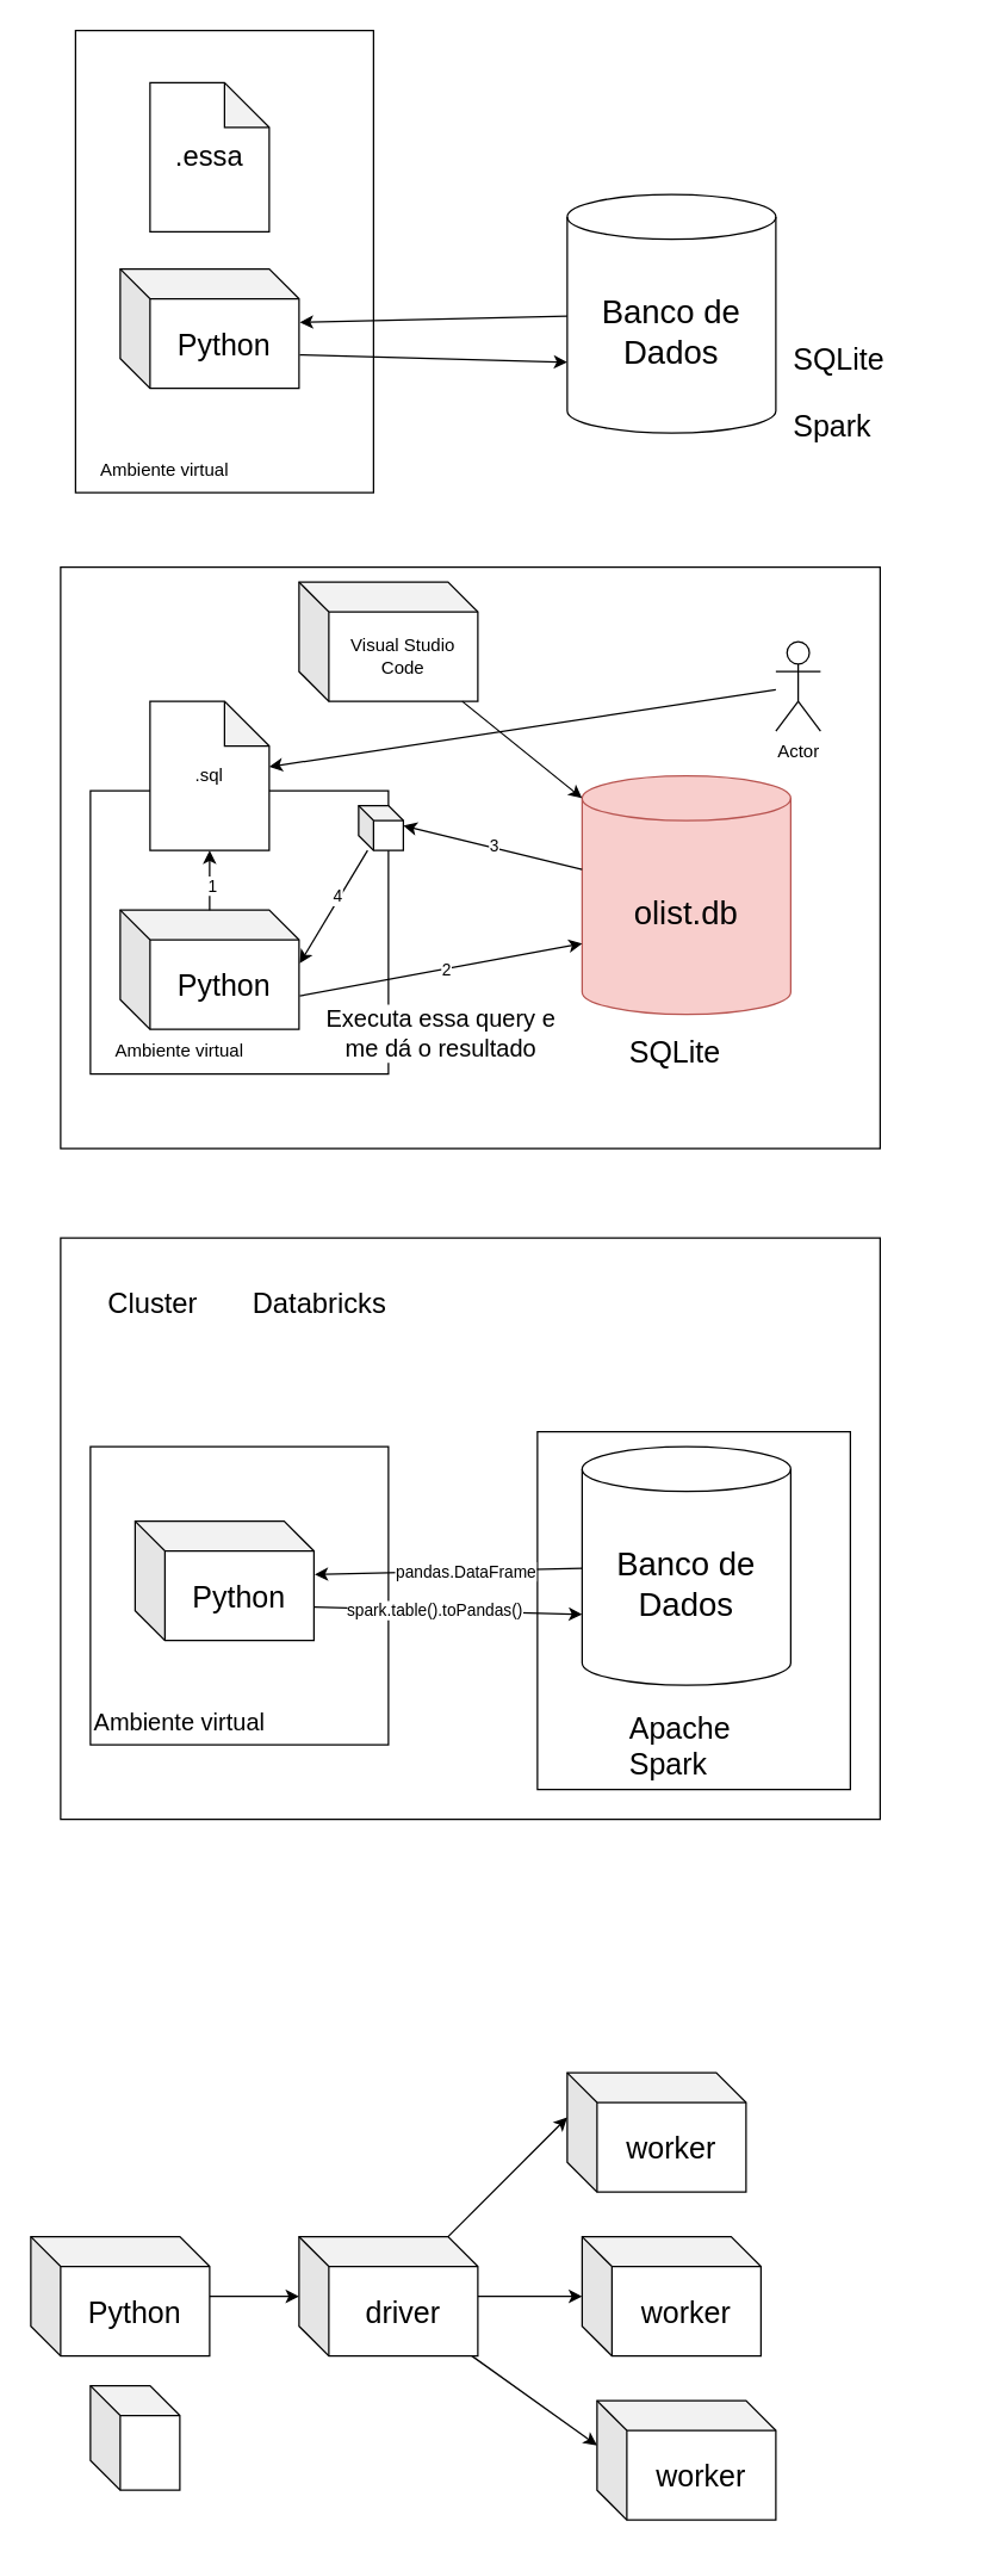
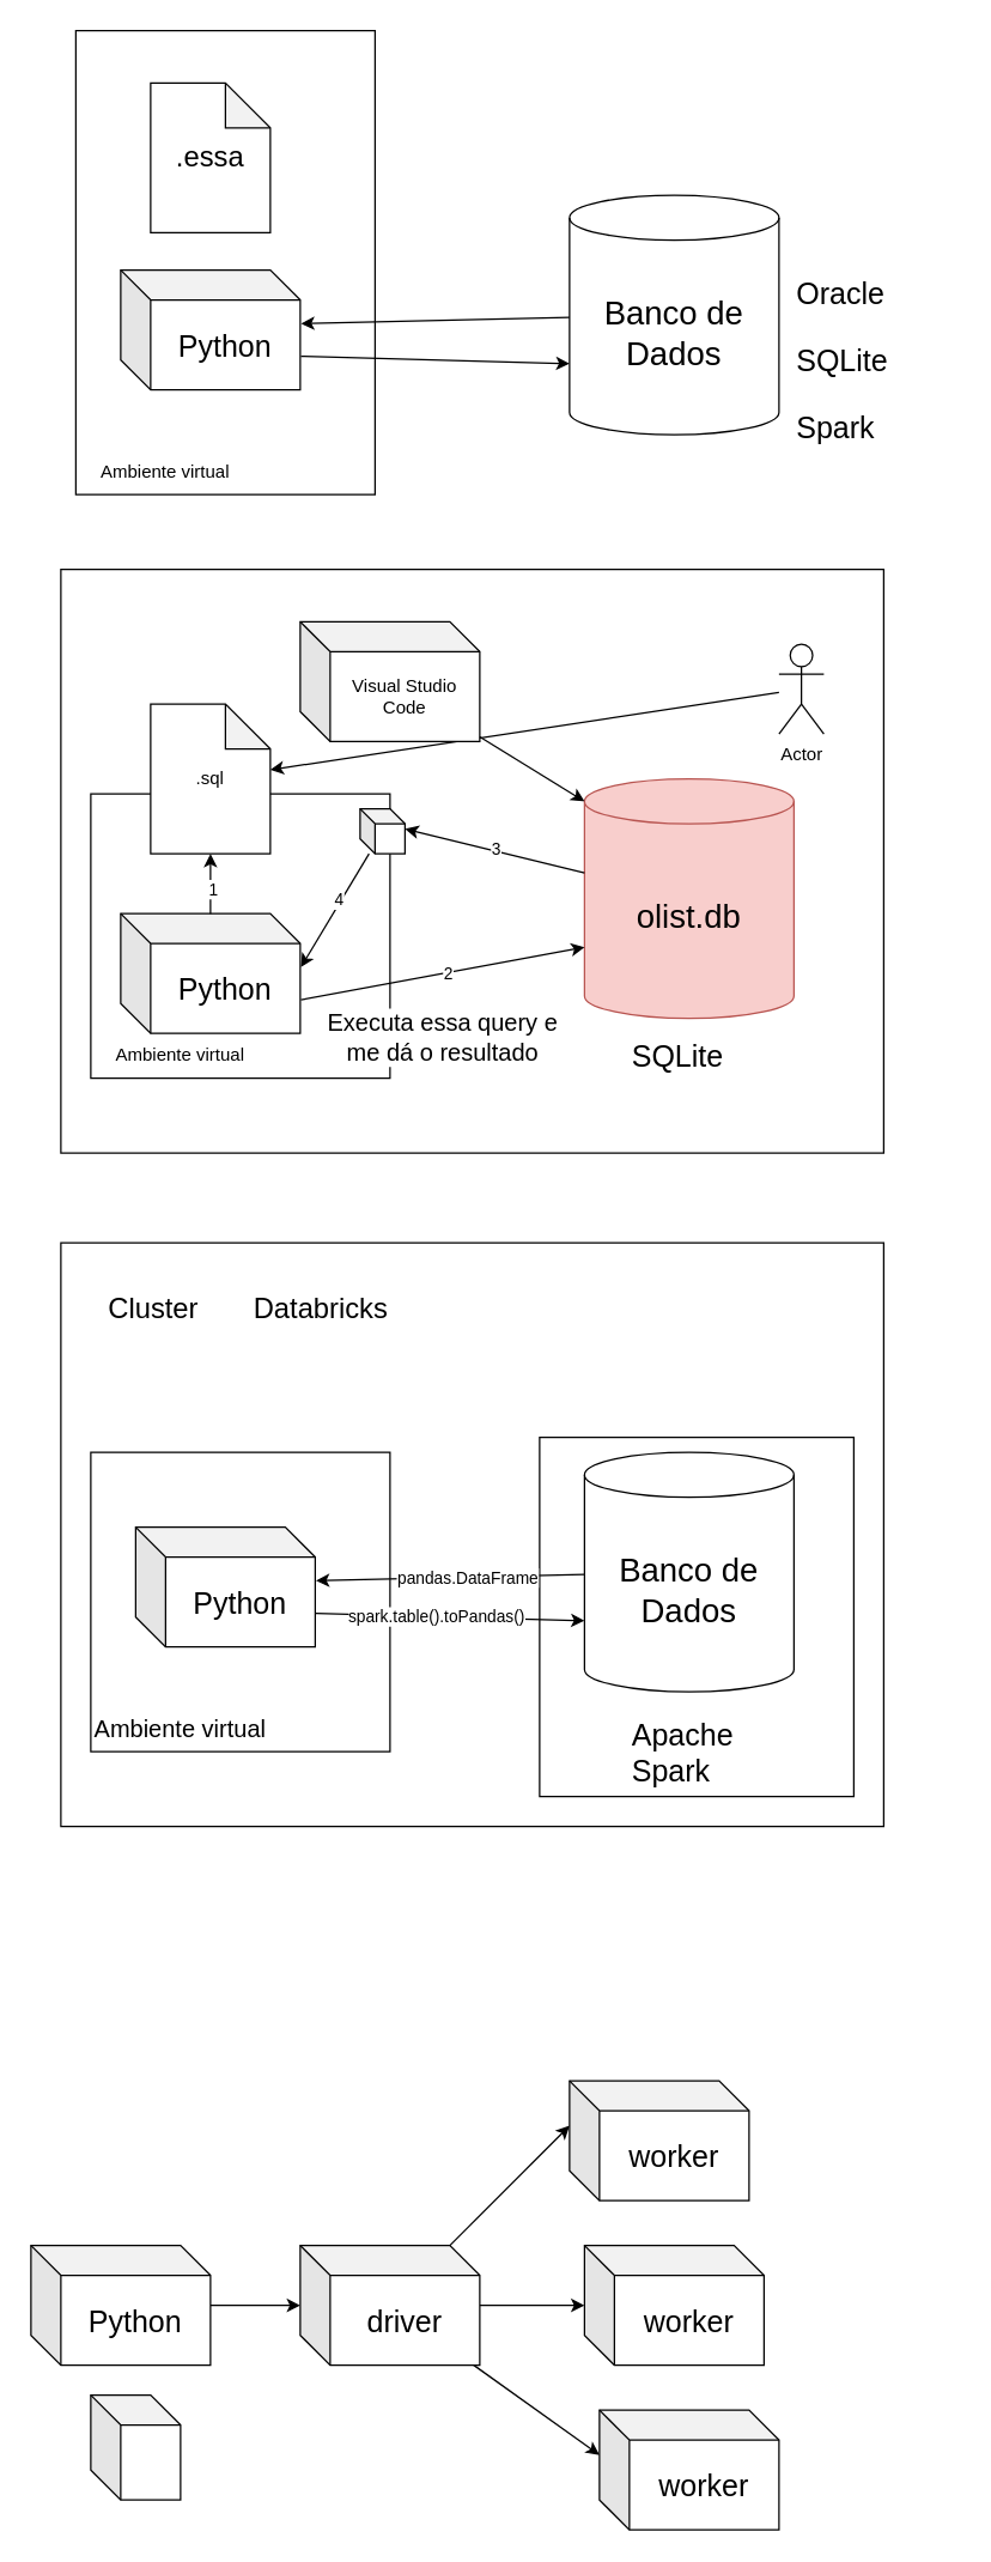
+ <mxCell id="8" value="&lt;font style=&quot;font-size: 20px;&quot;&gt;Oracle&lt;/font&gt;" style="text;html=1;align=left;verticalAlign=middle;whiteSpace=wrap;rounded=0;" parent="1" vertex="1"><mxGeometry x="530" y="180" width="110" height="30" as="geometry" /></mxCell>
- <mxCell id="40" value="Visual Studio Code" style="shape=cube;whiteSpace=wrap;html=1;boundedLbl=1;backgroundOutline=1;darkOpacity=0.05;darkOpacity2=0.1;" parent="1" vertex="1"><mxGeometry x="200" y="390" width="120" height="80" as="geometry" /></mxCell>
+ <mxCell id="40" value="Visual Studio Code" style="shape=cube;whiteSpace=wrap;html=1;boundedLbl=1;backgroundOutline=1;darkOpacity=0.05;darkOpacity2=0.1;" parent="1" vertex="1"><mxGeometry x="200" y="415" width="120" height="80" as="geometry" /></mxCell>
